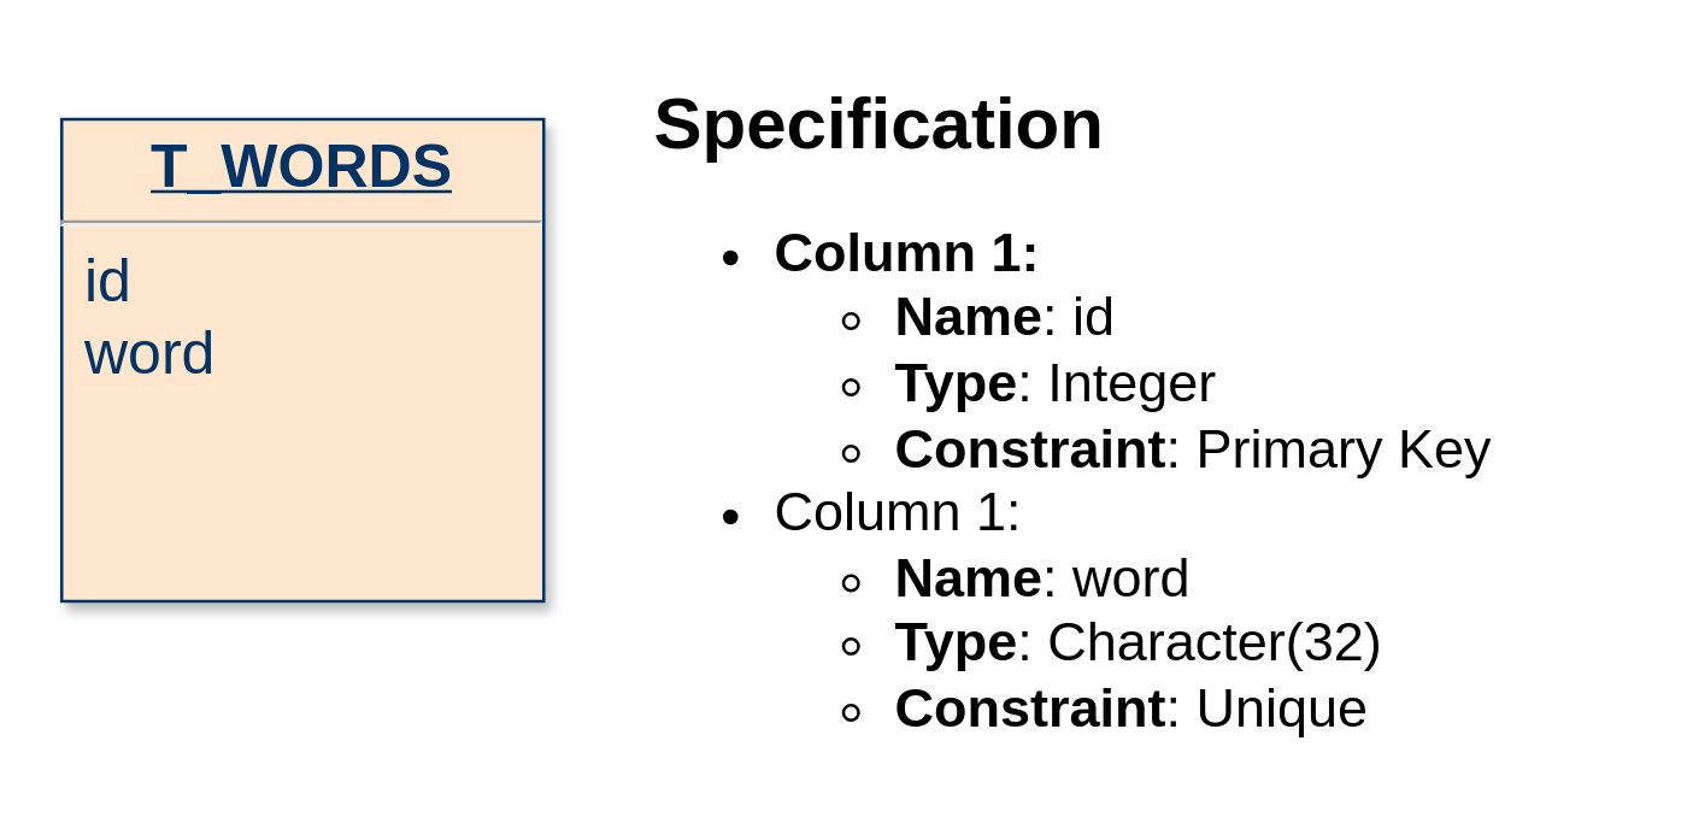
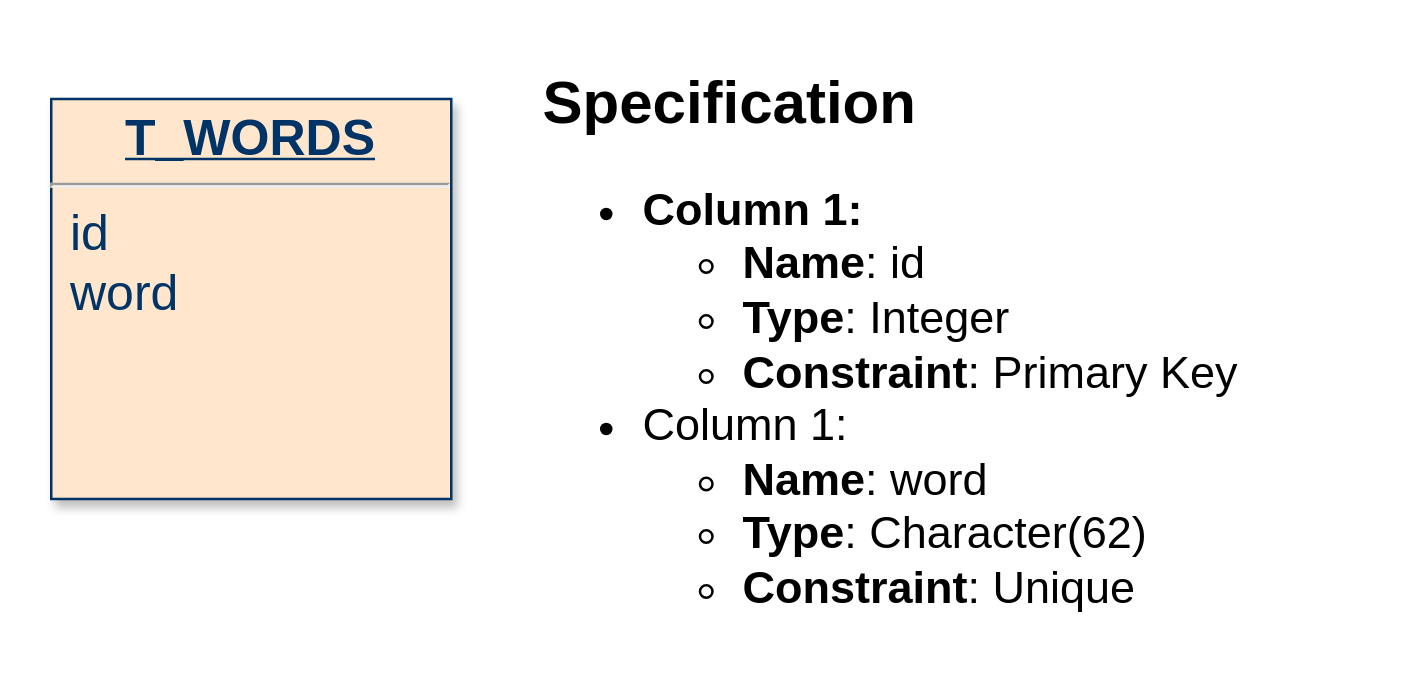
- <mxCell id="3" value="&lt;h1&gt;Specification&lt;/h1&gt;&lt;h1 style=&quot;font-size: 18px;&quot;&gt;&lt;ul&gt;&lt;li&gt;&lt;font style=&quot;font-size: 18px;&quot;&gt;&lt;span style=&quot;background-color: initial;&quot;&gt;Column 1:&amp;nbsp;&lt;/span&gt;&lt;/font&gt;&lt;/li&gt;&lt;ul&gt;&lt;li&gt;&lt;font style=&quot;font-size: 18px;&quot;&gt;&lt;span style=&quot;background-color: initial;&quot;&gt;Name&lt;/span&gt;&lt;span style=&quot;background-color: initial; font-weight: normal;&quot;&gt;: id&lt;/span&gt;&lt;/font&gt;&lt;/li&gt;&lt;li&gt;&lt;font style=&quot;font-size: 18px;&quot;&gt;&lt;span style=&quot;background-color: initial;&quot;&gt;Type&lt;/span&gt;&lt;span style=&quot;background-color: initial; font-weight: normal;&quot;&gt;: Integer&lt;/span&gt;&lt;/font&gt;&lt;/li&gt;&lt;li&gt;&lt;font style=&quot;font-size: 18px;&quot;&gt;&lt;span style=&quot;background-color: initial;&quot;&gt;Constraint&lt;/span&gt;&lt;span style=&quot;background-color: initial; font-weight: normal;&quot;&gt;: Primary Key&lt;/span&gt;&lt;/font&gt;&lt;/li&gt;&lt;/ul&gt;&lt;li&gt;&lt;span style=&quot;background-color: initial; font-weight: normal;&quot;&gt;Column 1:&amp;nbsp;&lt;/span&gt;&lt;br&gt;&lt;/li&gt;&lt;ul&gt;&lt;li&gt;&lt;span style=&quot;background-color: initial; border-color: var(--border-color);&quot;&gt;Name&lt;/span&gt;&lt;span style=&quot;background-color: initial; border-color: var(--border-color); font-weight: normal;&quot;&gt;: word&lt;/span&gt;&lt;br&gt;&lt;/li&gt;&lt;li&gt;&lt;span style=&quot;background-color: initial; border-color: var(--border-color);&quot;&gt;Type&lt;/span&gt;&lt;span style=&quot;background-color: initial; border-color: var(--border-color); font-weight: normal;&quot;&gt;: Character(32)&lt;/span&gt;&lt;br&gt;&lt;/li&gt;&lt;li&gt;&lt;span style=&quot;background-color: initial; border-color: var(--border-color);&quot;&gt;Constraint&lt;/span&gt;&lt;span style=&quot;background-color: initial; border-color: var(--border-color); font-weight: normal;&quot;&gt;: Unique&lt;/span&gt;&lt;/li&gt;&lt;/ul&gt;&lt;/ul&gt;&lt;/h1&gt;" style="text;html=1;strokeColor=none;fillColor=none;spacing=5;spacingTop=-20;whiteSpace=wrap;overflow=hidden;rounded=0;" vertex="1" parent="1"><mxGeometry x="212" y="20.64" width="328" height="230" as="geometry" /></mxCell>
+ <mxCell id="3" value="&lt;h1&gt;Specification&lt;/h1&gt;&lt;h1 style=&quot;font-size: 18px;&quot;&gt;&lt;ul&gt;&lt;li&gt;&lt;font style=&quot;font-size: 18px;&quot;&gt;&lt;span style=&quot;background-color: initial;&quot;&gt;Column 1:&amp;nbsp;&lt;/span&gt;&lt;/font&gt;&lt;/li&gt;&lt;ul&gt;&lt;li&gt;&lt;font style=&quot;font-size: 18px;&quot;&gt;&lt;span style=&quot;background-color: initial;&quot;&gt;Name&lt;/span&gt;&lt;span style=&quot;background-color: initial; font-weight: normal;&quot;&gt;: id&lt;/span&gt;&lt;/font&gt;&lt;/li&gt;&lt;li&gt;&lt;font style=&quot;font-size: 18px;&quot;&gt;&lt;span style=&quot;background-color: initial;&quot;&gt;Type&lt;/span&gt;&lt;span style=&quot;background-color: initial; font-weight: normal;&quot;&gt;: Integer&lt;/span&gt;&lt;/font&gt;&lt;/li&gt;&lt;li&gt;&lt;font style=&quot;font-size: 18px;&quot;&gt;&lt;span style=&quot;background-color: initial;&quot;&gt;Constraint&lt;/span&gt;&lt;span style=&quot;background-color: initial; font-weight: normal;&quot;&gt;: Primary Key&lt;/span&gt;&lt;/font&gt;&lt;/li&gt;&lt;/ul&gt;&lt;li&gt;&lt;span style=&quot;background-color: initial; font-weight: normal;&quot;&gt;Column 1:&amp;nbsp;&lt;/span&gt;&lt;br&gt;&lt;/li&gt;&lt;ul&gt;&lt;li&gt;&lt;span style=&quot;background-color: initial; border-color: var(--border-color);&quot;&gt;Name&lt;/span&gt;&lt;span style=&quot;background-color: initial; border-color: var(--border-color); font-weight: normal;&quot;&gt;: word&lt;/span&gt;&lt;br&gt;&lt;/li&gt;&lt;li&gt;&lt;span style=&quot;background-color: initial; border-color: var(--border-color);&quot;&gt;Type&lt;/span&gt;&lt;span style=&quot;background-color: initial; border-color: var(--border-color); font-weight: normal;&quot;&gt;: Character(62)&lt;/span&gt;&lt;br&gt;&lt;/li&gt;&lt;li&gt;&lt;span style=&quot;background-color: initial; border-color: var(--border-color);&quot;&gt;Constraint&lt;/span&gt;&lt;span style=&quot;background-color: initial; border-color: var(--border-color); font-weight: normal;&quot;&gt;: Unique&lt;/span&gt;&lt;/li&gt;&lt;/ul&gt;&lt;/ul&gt;&lt;/h1&gt;" style="text;html=1;strokeColor=none;fillColor=none;spacing=5;spacingTop=-20;whiteSpace=wrap;overflow=hidden;rounded=0;" vertex="1" parent="1"><mxGeometry x="212" y="20.64" width="328" height="230" as="geometry" /></mxCell>
